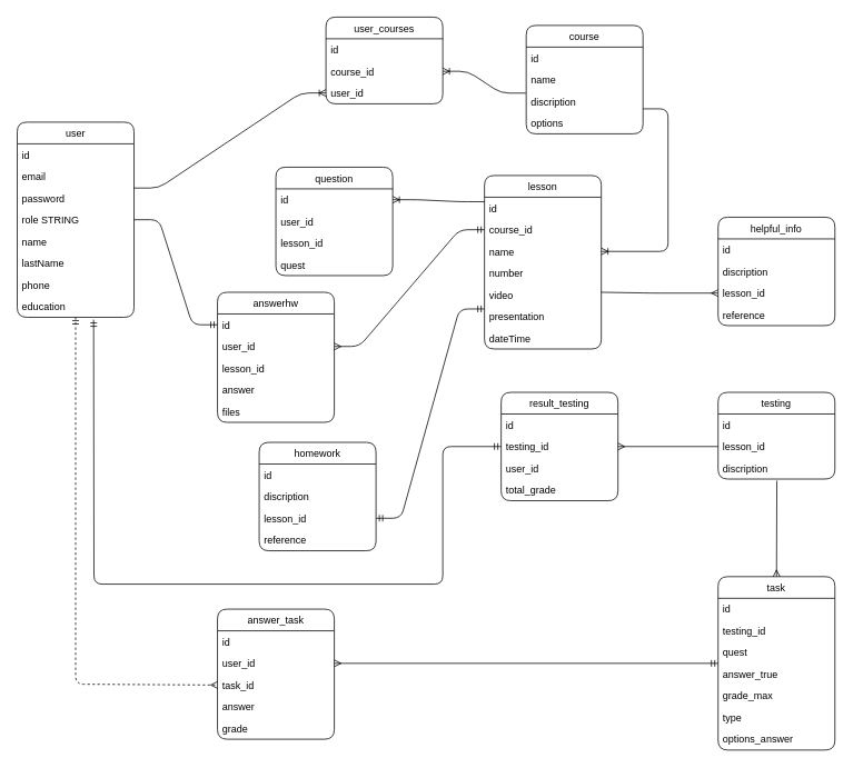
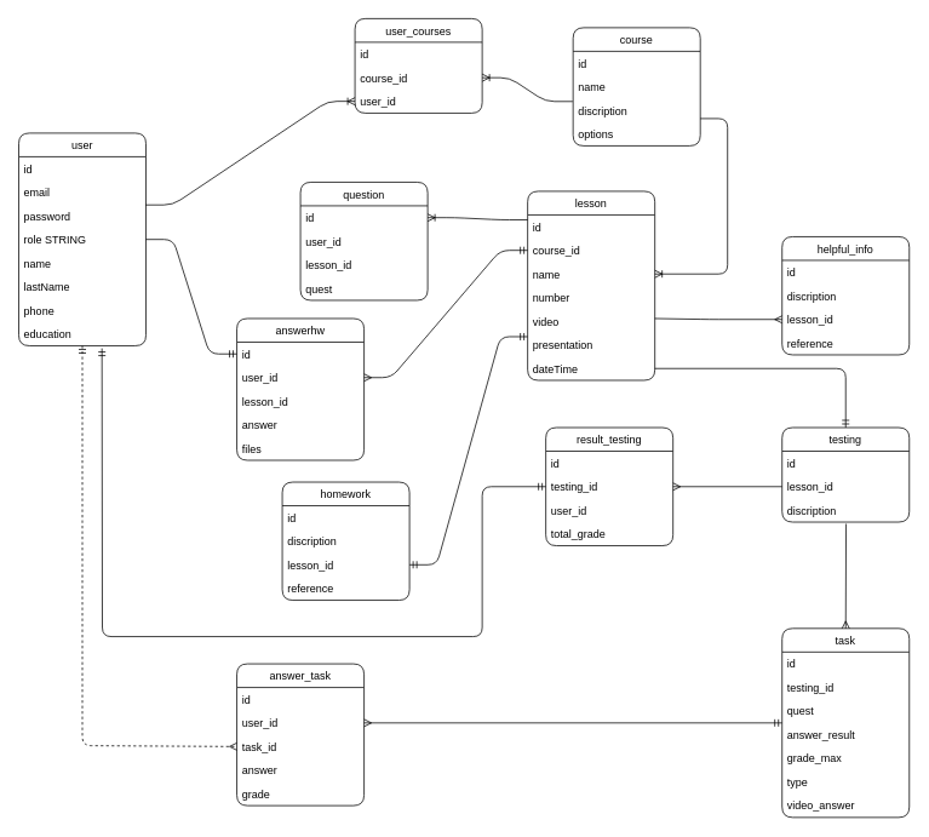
+ <mxCell id="23" style="edgeStyle=none;html=1;entryX=0.5;entryY=0;entryDx=0;entryDy=0;endArrow=ERmandOne;endFill=0;exitX=1;exitY=0.5;exitDx=0;exitDy=0;" parent="1" source="31" target="61" edge="1"><mxGeometry relative="1" as="geometry"><Array as="points"><mxPoint x="930" y="405" /></Array></mxGeometry></mxCell>
- <mxCell id="70" value="answer_true" style="text;strokeColor=none;fillColor=none;align=left;verticalAlign=top;spacingLeft=4;spacingRight=4;overflow=hidden;rotatable=0;points=[[0,0.5],[1,0.5]];portConstraint=eastwest;rounded=1;" parent="66" vertex="1"><mxGeometry y="104" width="140" height="26" as="geometry" /></mxCell>
+ <mxCell id="70" value="answer_result" style="text;strokeColor=none;fillColor=none;align=left;verticalAlign=top;spacingLeft=4;spacingRight=4;overflow=hidden;rotatable=0;points=[[0,0.5],[1,0.5]];portConstraint=eastwest;rounded=1;" parent="66" vertex="1"><mxGeometry y="104" width="140" height="26" as="geometry" /></mxCell>
- <mxCell id="73" value="options_answer" style="text;strokeColor=none;fillColor=none;align=left;verticalAlign=top;spacingLeft=4;spacingRight=4;overflow=hidden;rotatable=0;points=[[0,0.5],[1,0.5]];portConstraint=eastwest;rounded=1;" parent="66" vertex="1"><mxGeometry y="182" width="140" height="26" as="geometry" /></mxCell>
+ <mxCell id="73" value="video_answer" style="text;strokeColor=none;fillColor=none;align=left;verticalAlign=top;spacingLeft=4;spacingRight=4;overflow=hidden;rotatable=0;points=[[0,0.5],[1,0.5]];portConstraint=eastwest;rounded=1;" parent="66" vertex="1"><mxGeometry y="182" width="140" height="26" as="geometry" /></mxCell>
